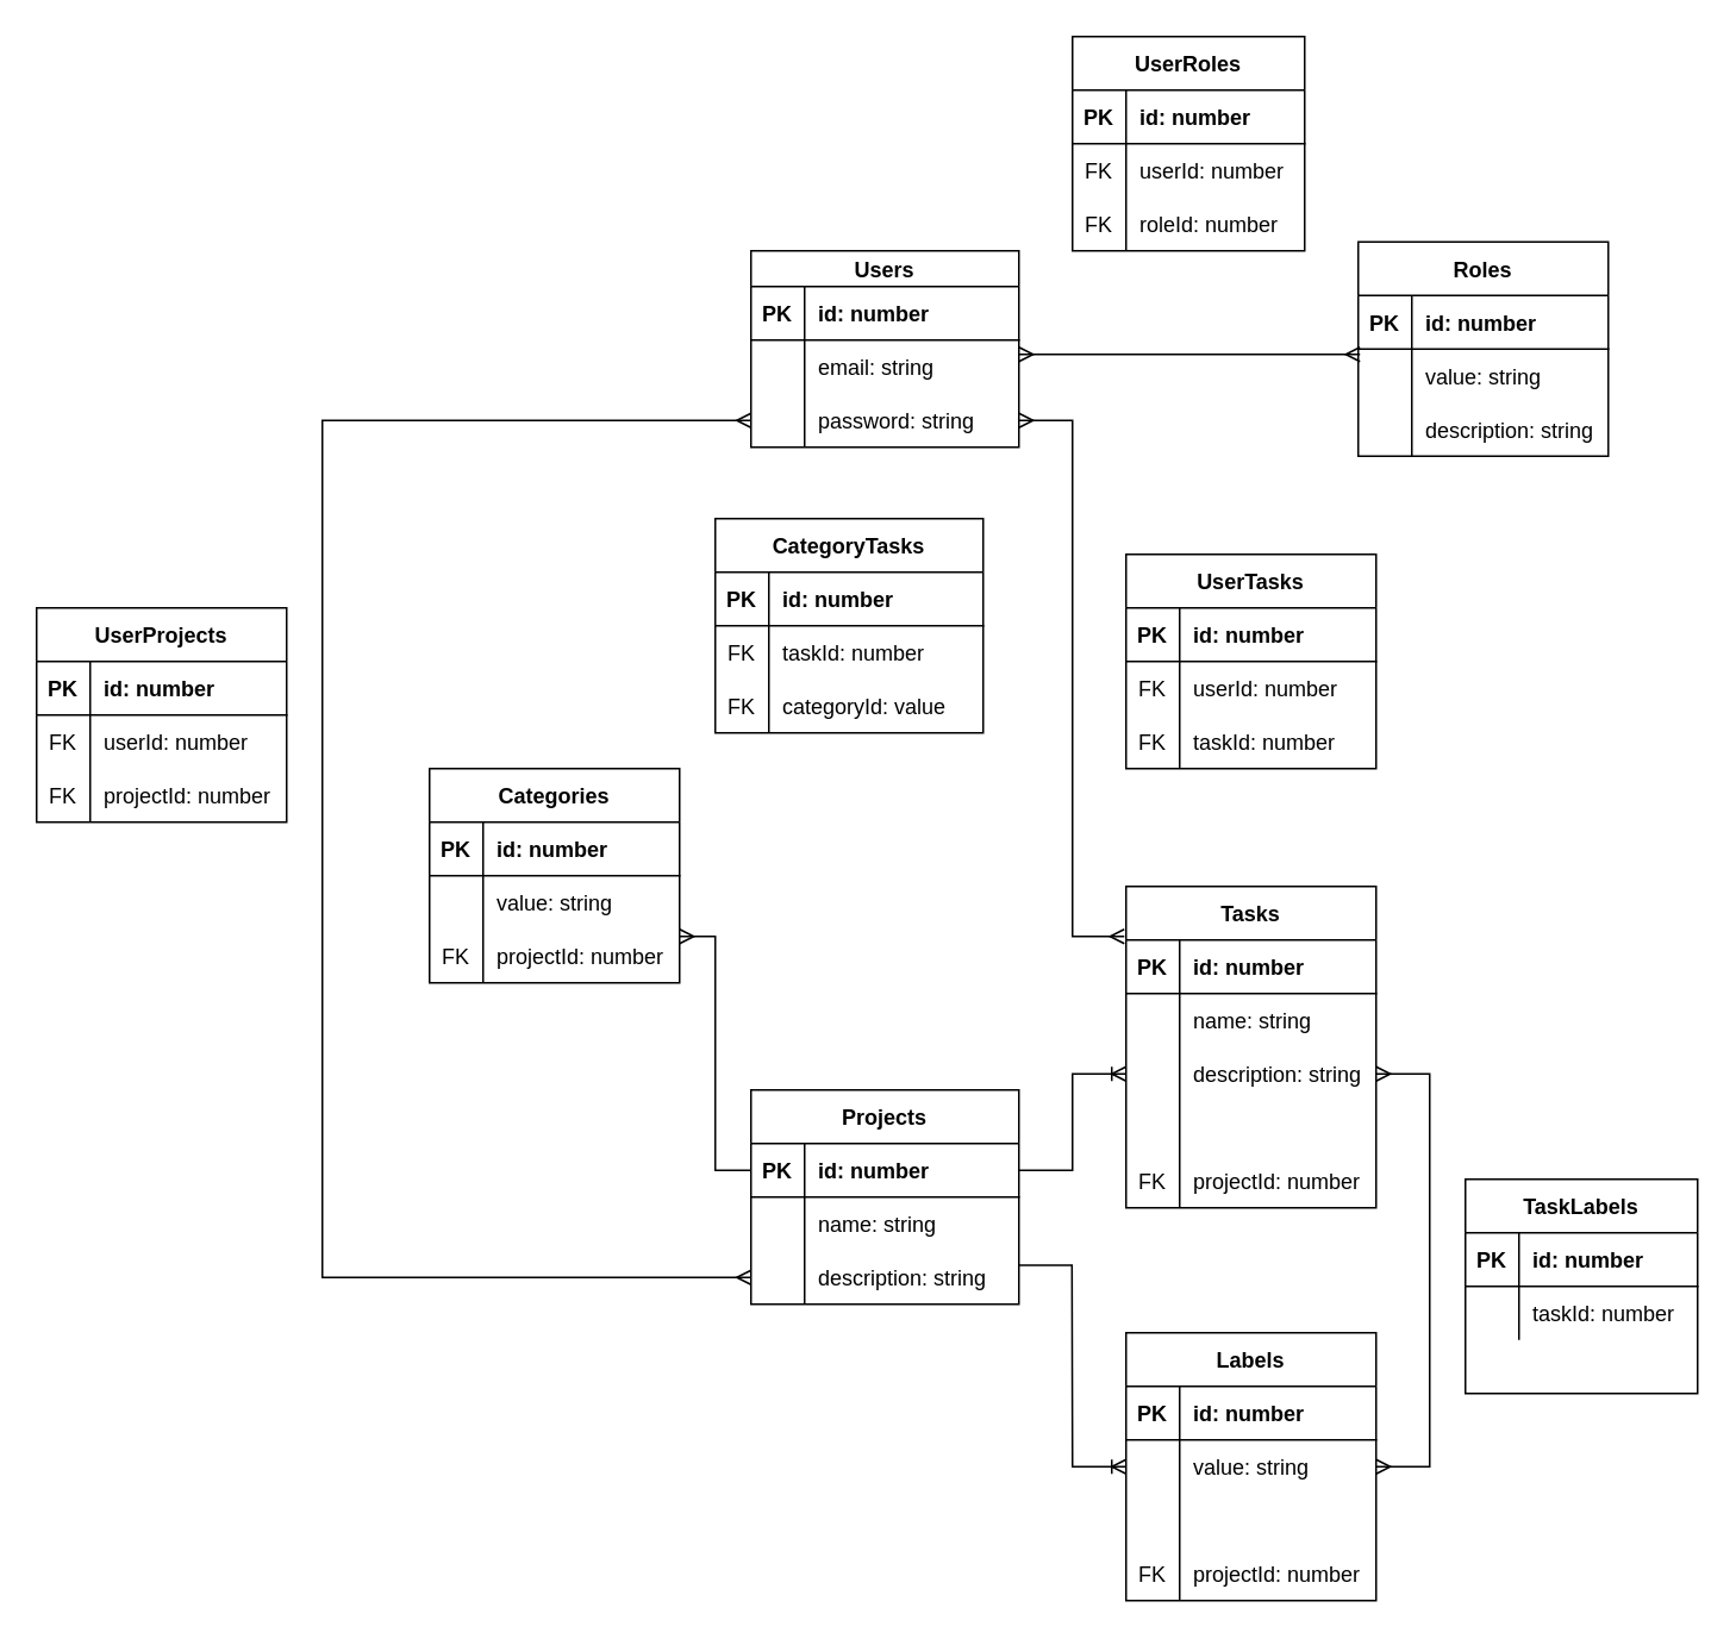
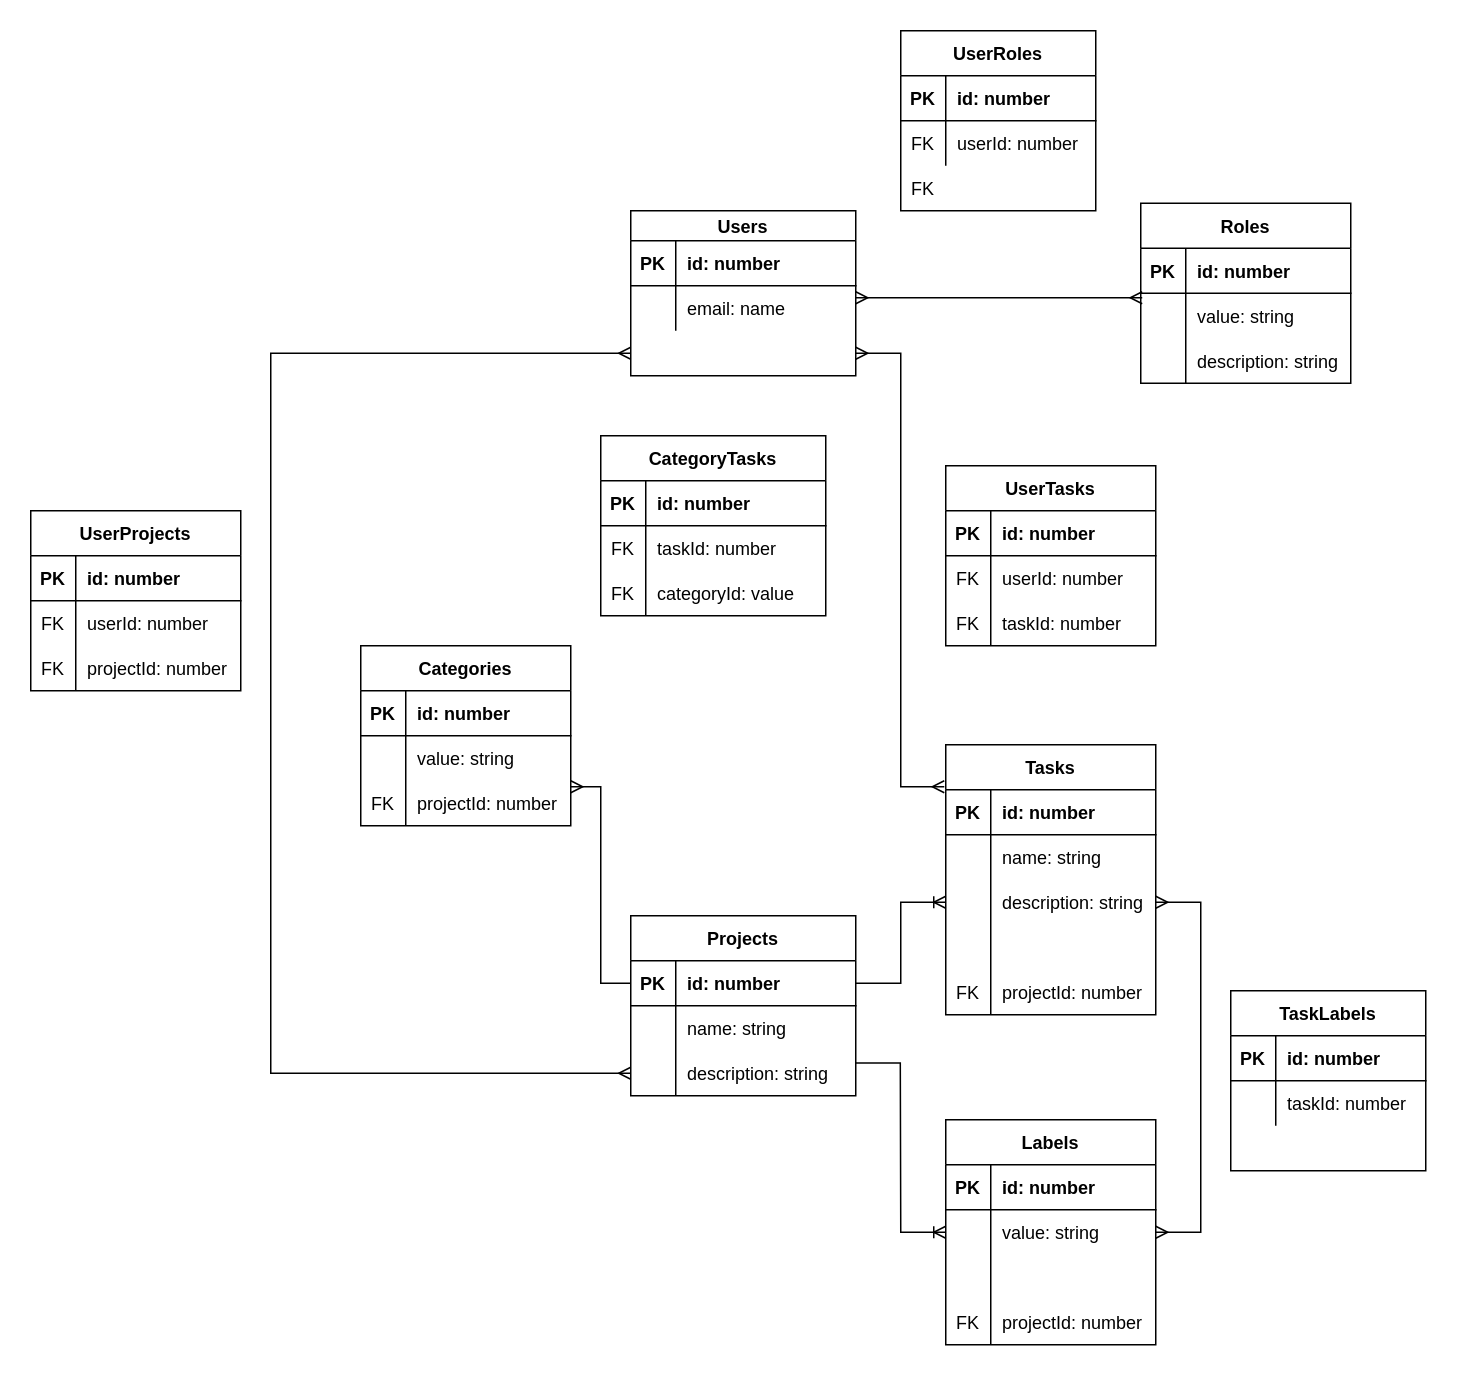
- <mxCell id="31" value="roleId: number" style="shape=partialRectangle;connectable=0;fillColor=none;top=0;left=0;bottom=0;right=0;align=left;spacingLeft=6;overflow=hidden;fontStyle=0" parent="29" vertex="1"><mxGeometry x="30" width="100" height="30" as="geometry"><mxRectangle width="100" height="30" as="alternateBounds" /></mxGeometry></mxCell>
- <mxCell id="8" value="email: string" style="shape=partialRectangle;connectable=0;fillColor=none;top=0;left=0;bottom=0;right=0;align=left;spacingLeft=6;overflow=hidden;fontStyle=0" parent="6" vertex="1"><mxGeometry x="30" width="120" height="30" as="geometry"><mxRectangle width="120" height="30" as="alternateBounds" /></mxGeometry></mxCell>
+ <mxCell id="8" value="email: name" style="shape=partialRectangle;connectable=0;fillColor=none;top=0;left=0;bottom=0;right=0;align=left;spacingLeft=6;overflow=hidden;fontStyle=0" parent="6" vertex="1"><mxGeometry x="30" width="120" height="30" as="geometry"><mxRectangle width="120" height="30" as="alternateBounds" /></mxGeometry></mxCell>
- <mxCell id="11" value="password: string" style="shape=partialRectangle;connectable=0;fillColor=none;top=0;left=0;bottom=0;right=0;align=left;spacingLeft=6;overflow=hidden;fontStyle=0" parent="9" vertex="1"><mxGeometry x="30" width="120" height="30" as="geometry"><mxRectangle width="120" height="30" as="alternateBounds" /></mxGeometry></mxCell>
